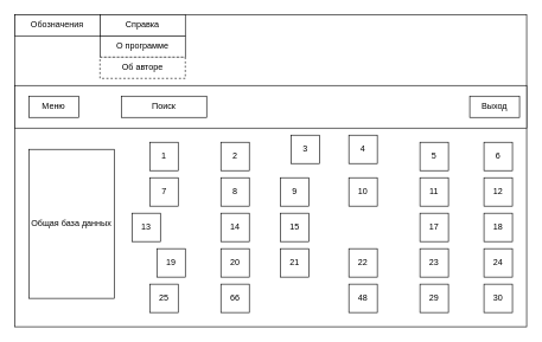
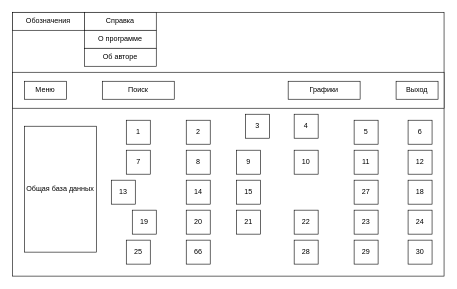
- <mxCell id="6" value="Об авторе" style="rounded=0;whiteSpace=wrap;html=1;dashed=1;" vertex="1" parent="1"><mxGeometry x="140" y="80" width="120" height="30" as="geometry" /></mxCell>
+ <mxCell id="6" value="Об авторе" style="rounded=0;whiteSpace=wrap;html=1;" vertex="1" parent="1"><mxGeometry x="140" y="80" width="120" height="30" as="geometry" /></mxCell>
+ <mxCell id="9" value="Графики" style="rounded=0;whiteSpace=wrap;html=1;" vertex="1" parent="1"><mxGeometry x="480" y="135" width="120" height="30" as="geometry" /></mxCell>
- <mxCell id="20" value="17" style="rounded=0;whiteSpace=wrap;html=1;" vertex="1" parent="1"><mxGeometry x="590" y="300" width="40" height="40" as="geometry" /></mxCell>
+ <mxCell id="20" value="27" style="rounded=0;whiteSpace=wrap;html=1;" vertex="1" parent="1"><mxGeometry x="590" y="300" width="40" height="40" as="geometry" /></mxCell>
- <mxCell id="23" value="48" style="rounded=0;whiteSpace=wrap;html=1;" vertex="1" parent="1"><mxGeometry x="490" y="400" width="40" height="40" as="geometry" /></mxCell>
+ <mxCell id="23" value="28" style="rounded=0;whiteSpace=wrap;html=1;" vertex="1" parent="1"><mxGeometry x="490" y="400" width="40" height="40" as="geometry" /></mxCell>
